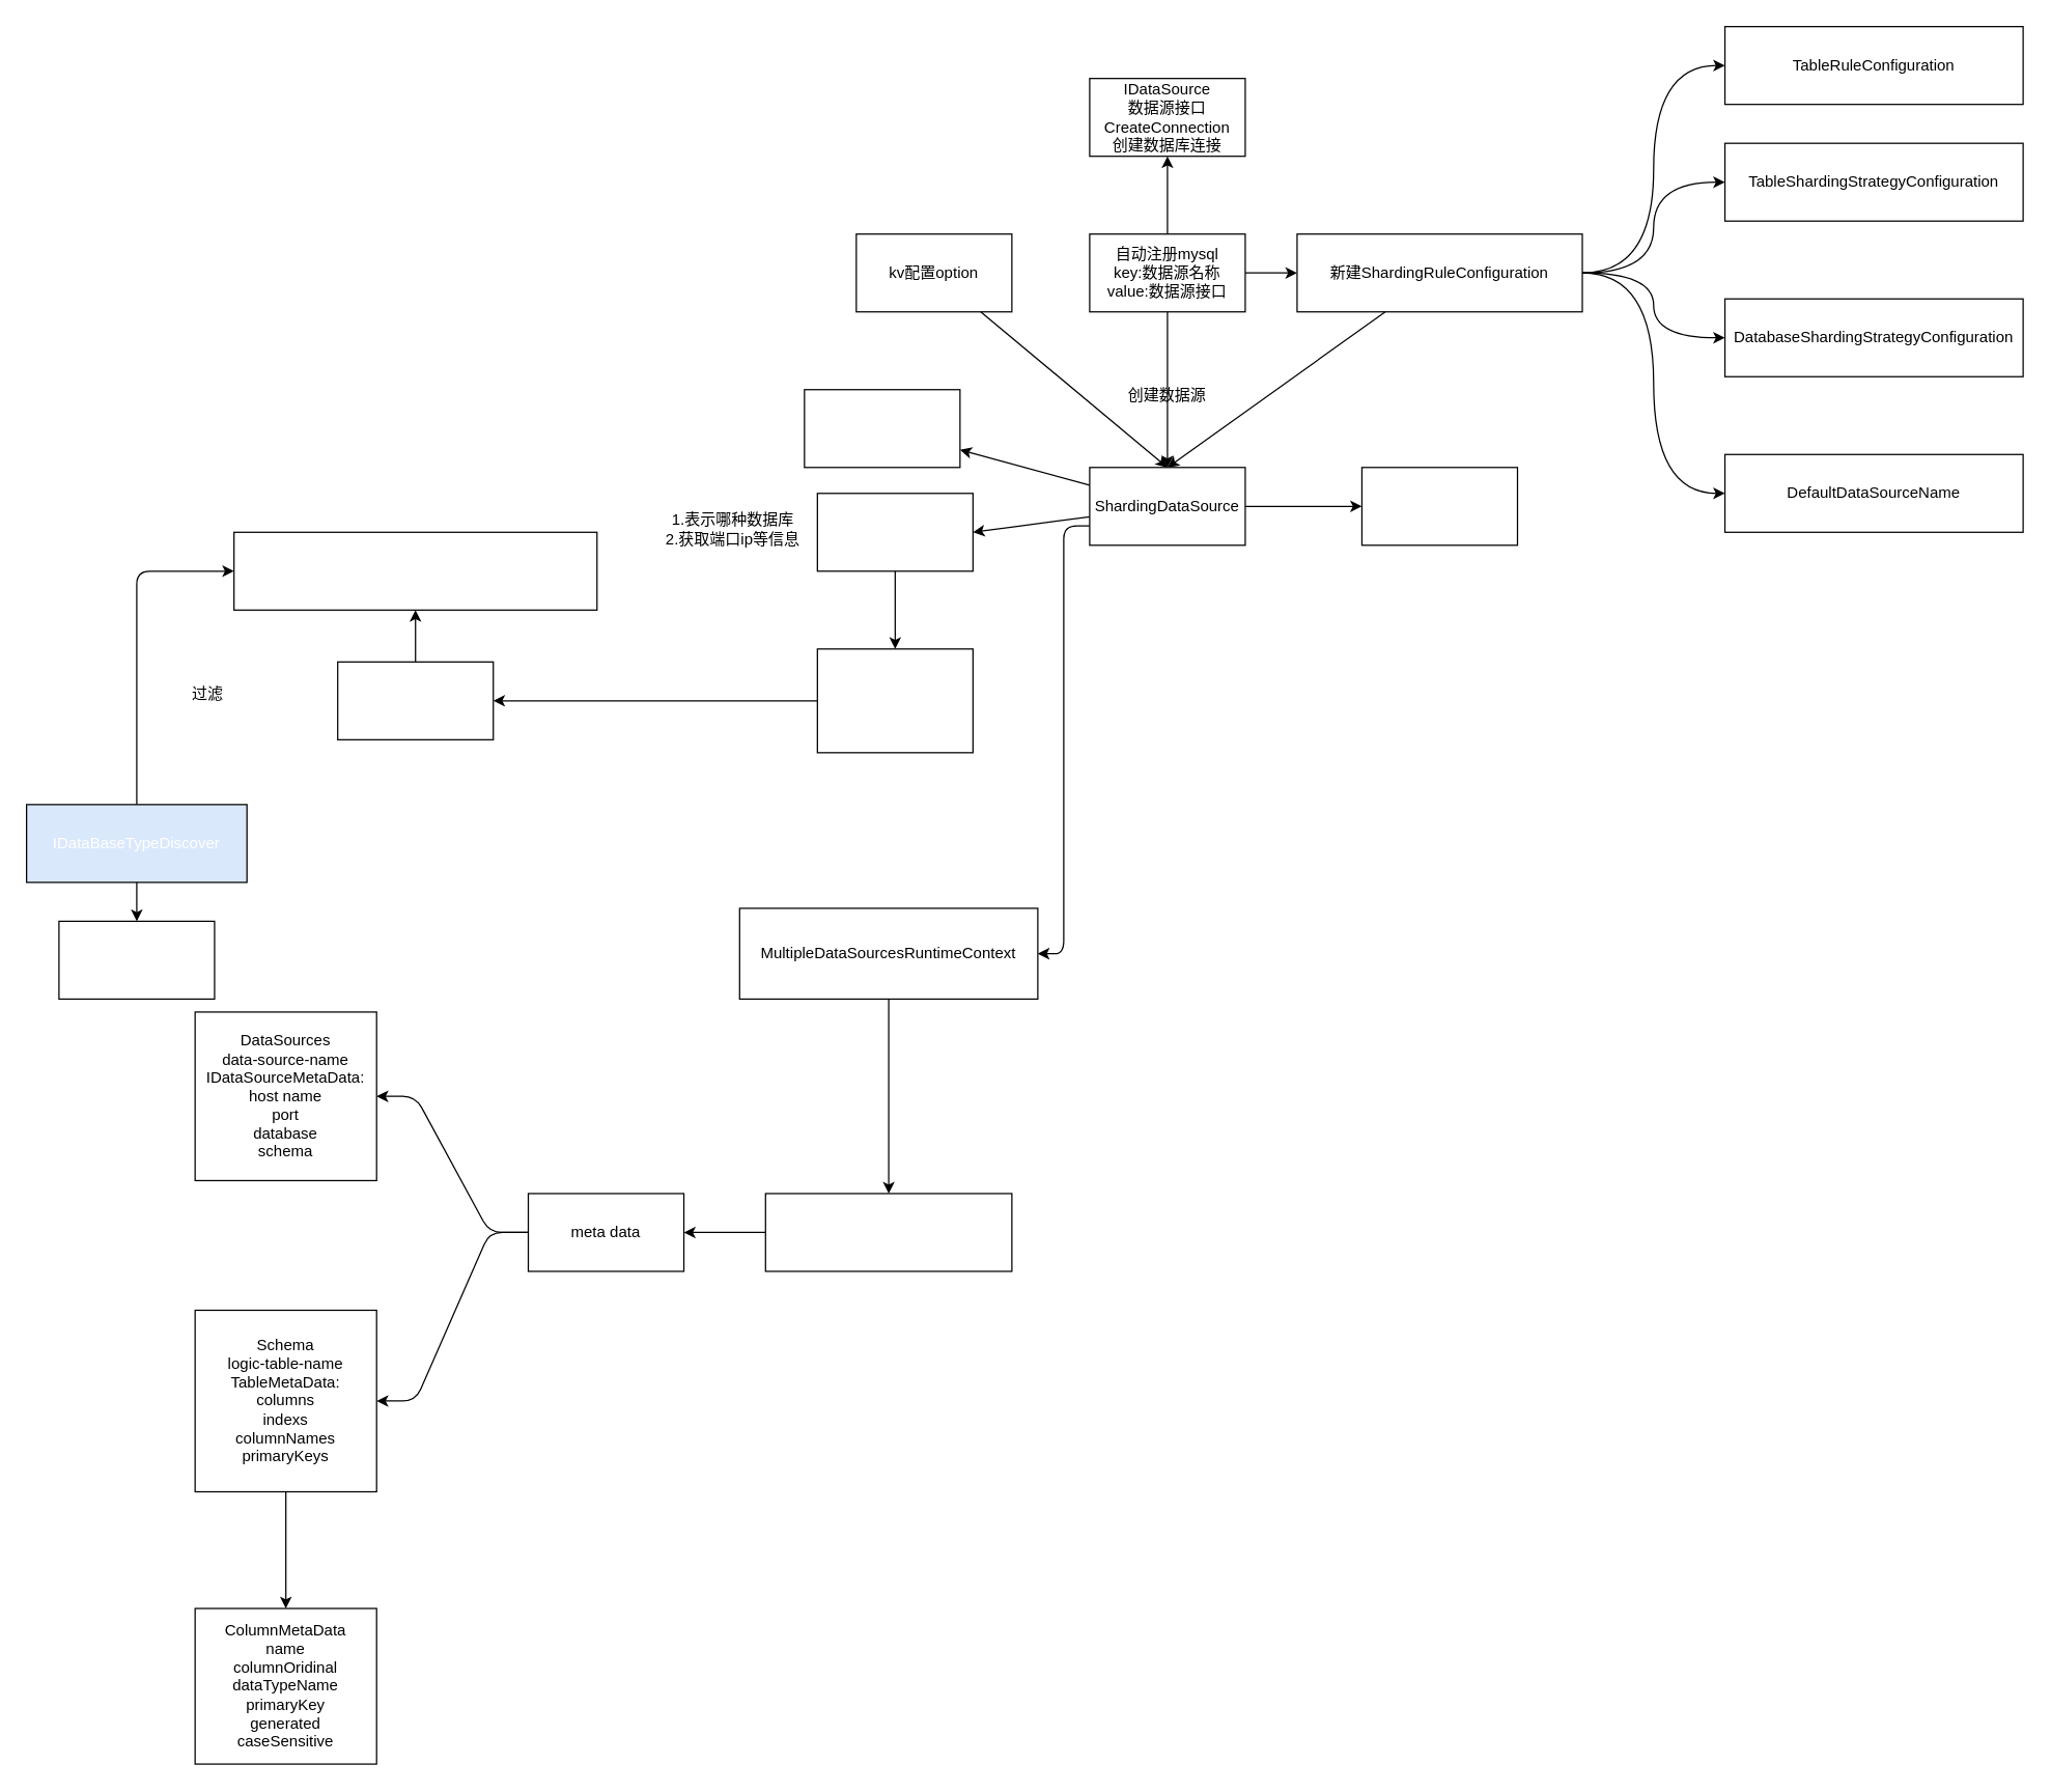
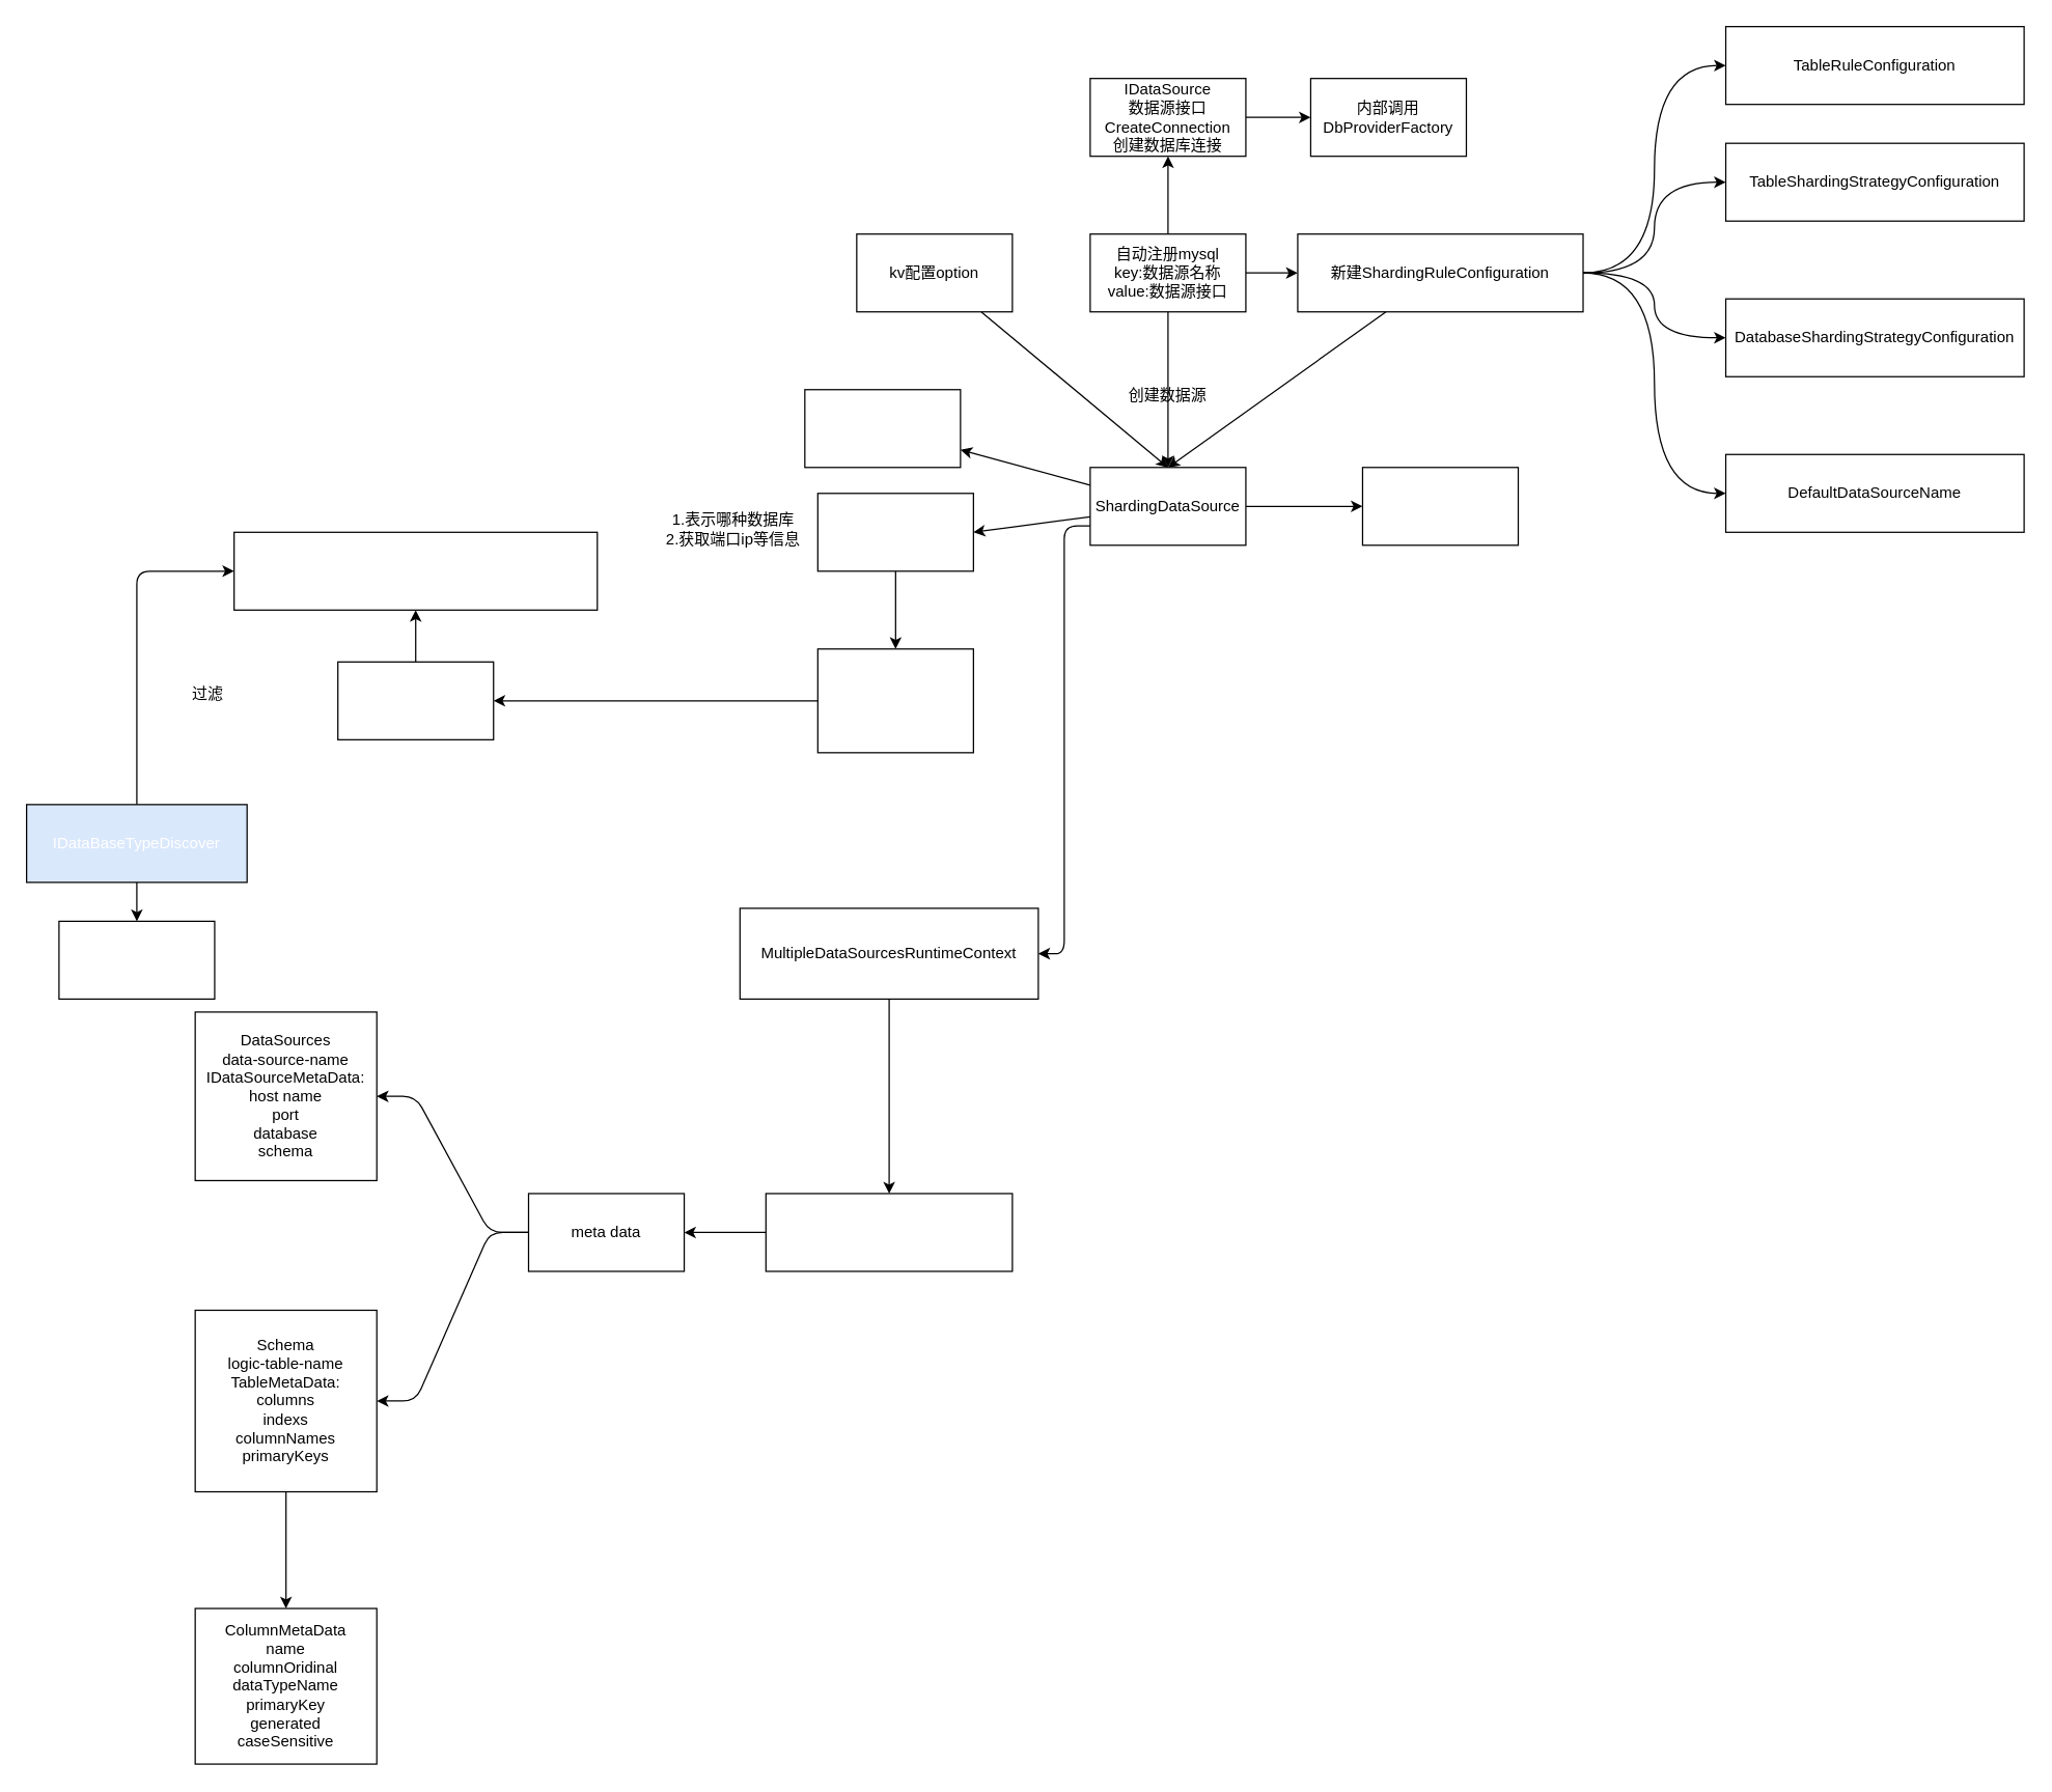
+ <mxCell id="6" style="edgeStyle=none;html=1;strokeColor=#000000;" parent="1" source="7" target="14" edge="1"><mxGeometry relative="1" as="geometry" /></mxCell>
+ <mxCell id="14" value="内部调用DbProviderFactory" style="rounded=0;whiteSpace=wrap;html=1;" parent="1" vertex="1"><mxGeometry x="1010" y="60" width="120" height="60" as="geometry" /></mxCell>
